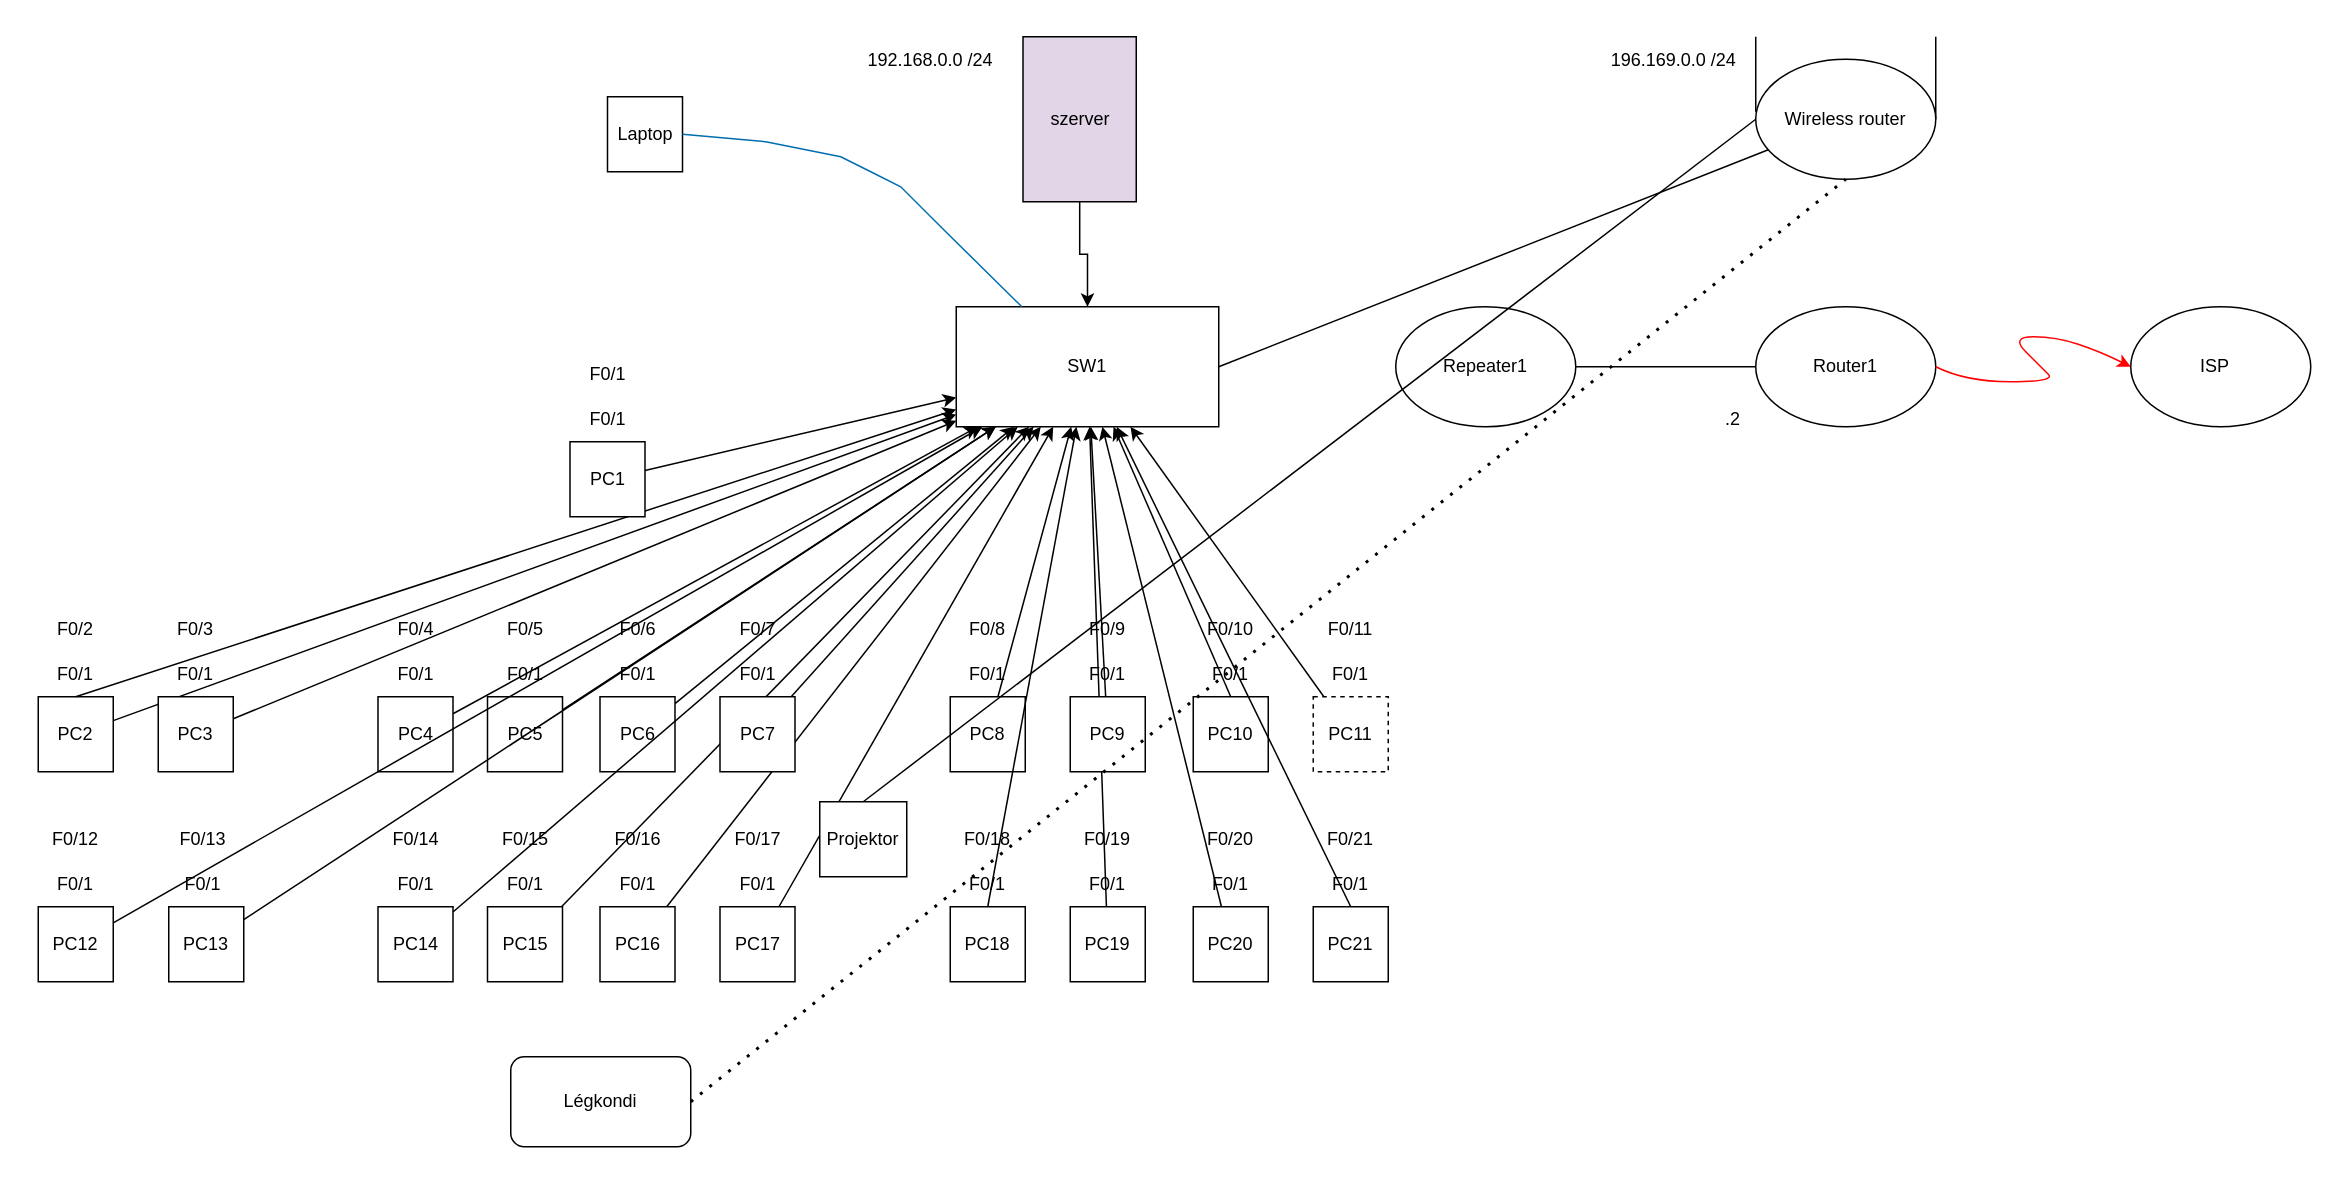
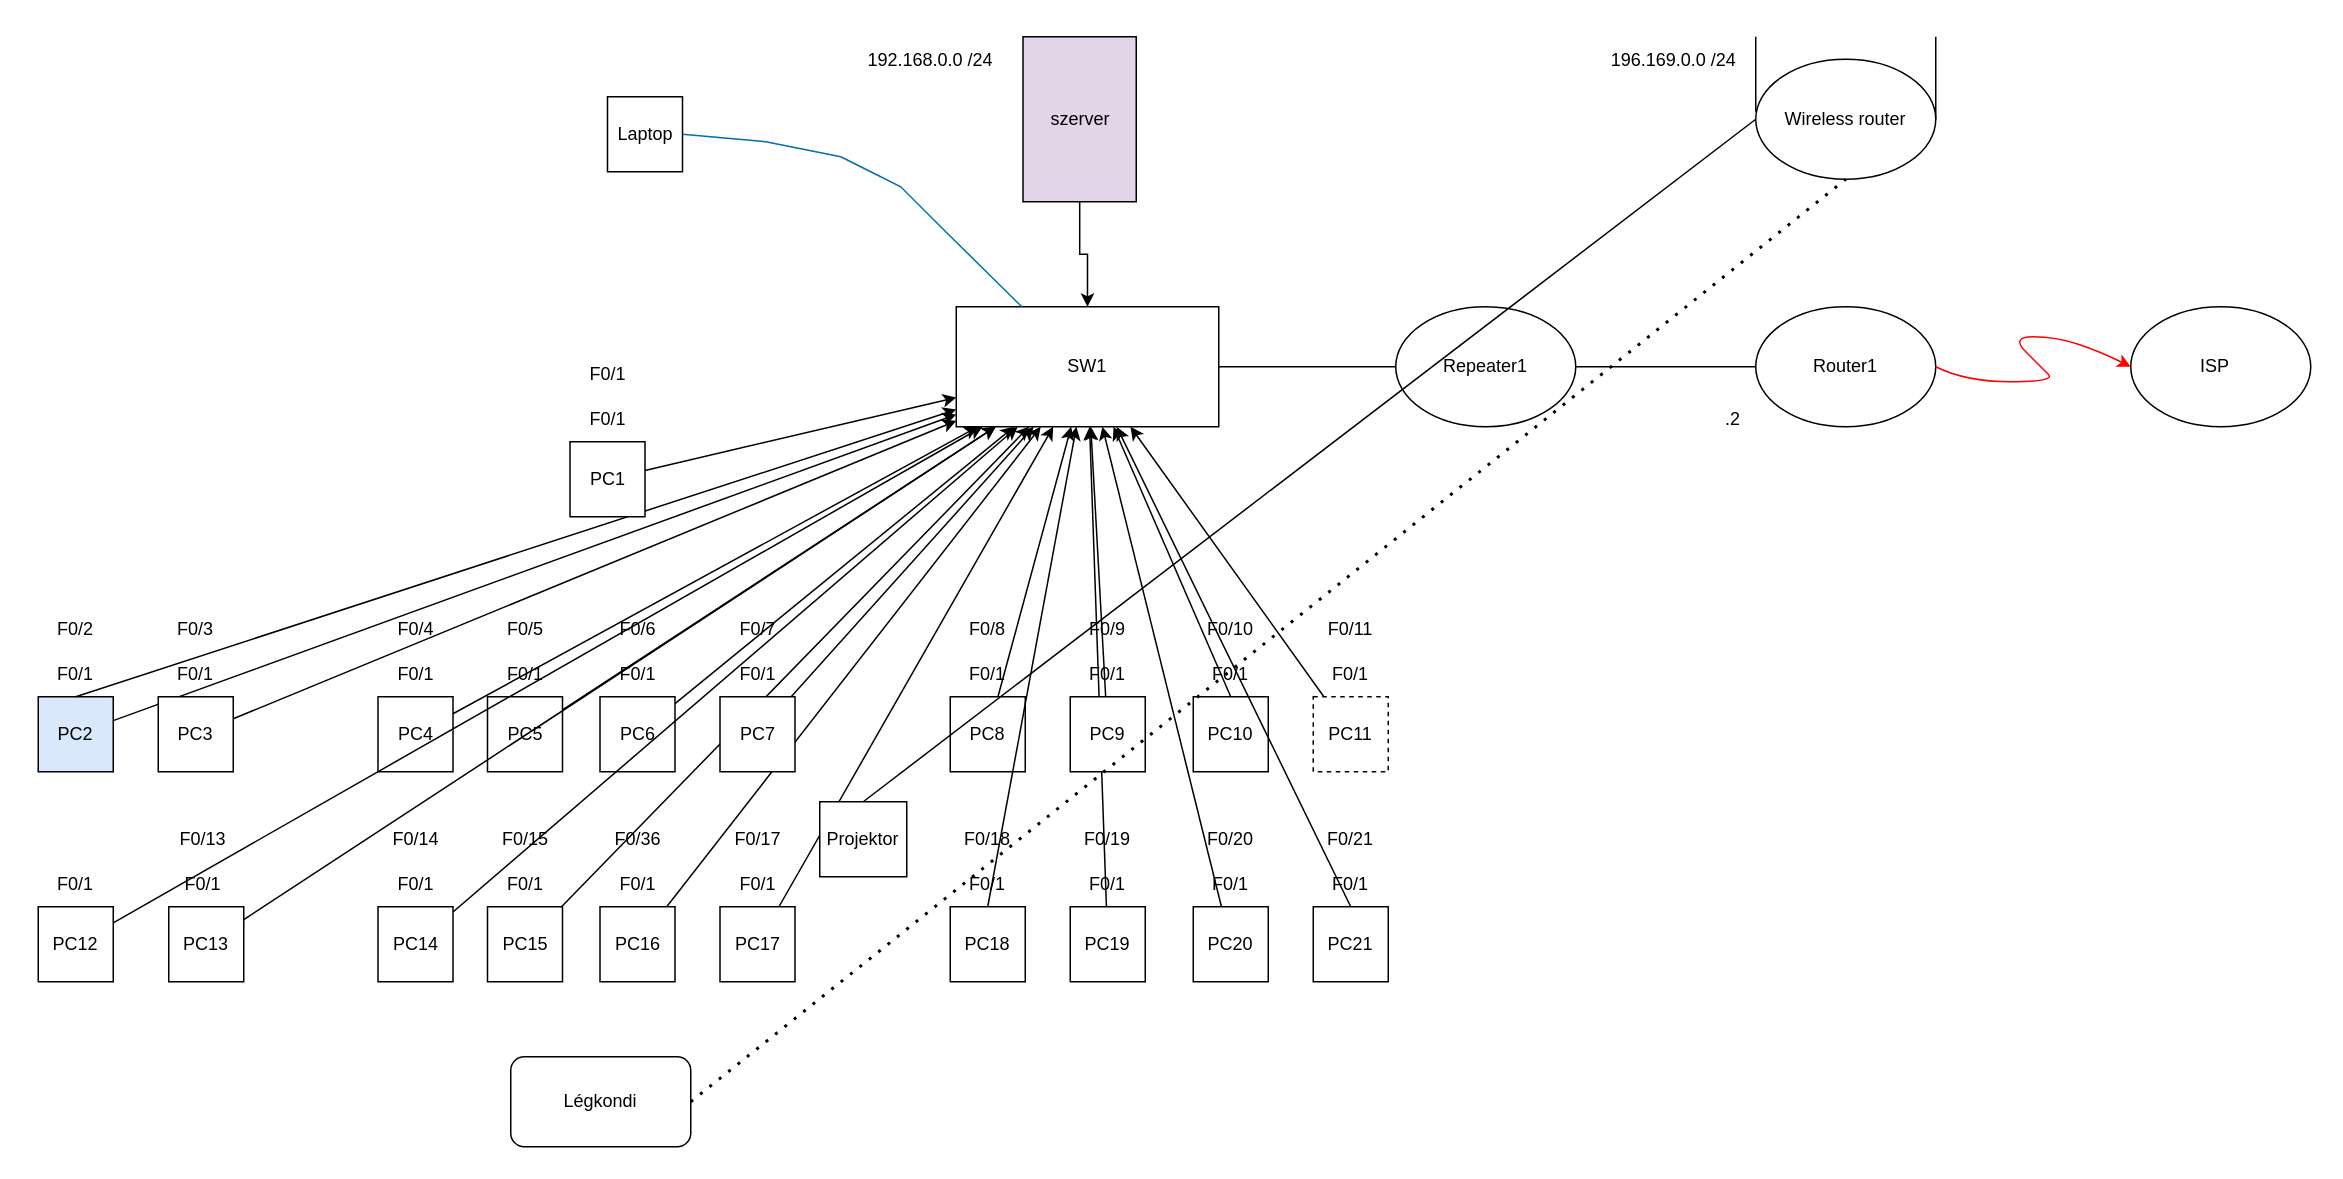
- <mxCell id="55" value="" style="endArrow=none;html=1;rounded=0;exitX=1;exitY=0.5;exitDx=0;exitDy=0;" parent="1" source="46" target="60" edge="1"><mxGeometry width="50" height="50" relative="1" as="geometry"><mxPoint x="830" y="254" as="sourcePoint" /><mxPoint x="880" y="204" as="targetPoint" /></mxGeometry></mxCell>
+ <mxCell id="55" value="" style="endArrow=none;html=1;rounded=0;entryX=0;entryY=0.5;entryDx=0;entryDy=0;exitX=1;exitY=0.5;exitDx=0;exitDy=0;" parent="1" source="46" target="45" edge="1"><mxGeometry width="50" height="50" relative="1" as="geometry"><mxPoint x="830" y="254" as="sourcePoint" /><mxPoint x="880" y="204" as="targetPoint" /></mxGeometry></mxCell>
- <mxCell id="4" value="PC2" style="whiteSpace=wrap;html=1;aspect=fixed;verticalAlign=middle;strokeWidth=1;" parent="1" vertex="1"><mxGeometry x="25" y="464" width="50" height="50" as="geometry" /></mxCell>
+ <mxCell id="4" value="PC2" style="whiteSpace=wrap;html=1;aspect=fixed;verticalAlign=middle;strokeWidth=1;fillColor=#dae8fc;" parent="1" vertex="1"><mxGeometry x="25" y="464" width="50" height="50" as="geometry" /></mxCell>
- <mxCell id="89" value="F0/12" style="text;html=1;align=center;verticalAlign=middle;whiteSpace=wrap;rounded=0;" vertex="1" parent="1"><mxGeometry x="20" y="544" width="60" height="30" as="geometry" /></mxCell>
- <mxCell id="97" value="F0/16" style="text;html=1;align=center;verticalAlign=middle;whiteSpace=wrap;rounded=0;" vertex="1" parent="1"><mxGeometry x="394.5" y="544" width="60" height="30" as="geometry" /></mxCell>
+ <mxCell id="97" value="F0/36" style="text;html=1;align=center;verticalAlign=middle;whiteSpace=wrap;rounded=0;" vertex="1" parent="1"><mxGeometry x="394.5" y="544" width="60" height="30" as="geometry" /></mxCell>
